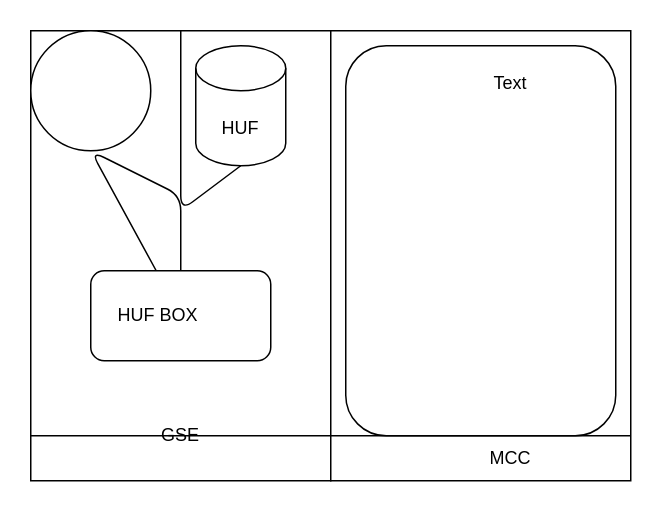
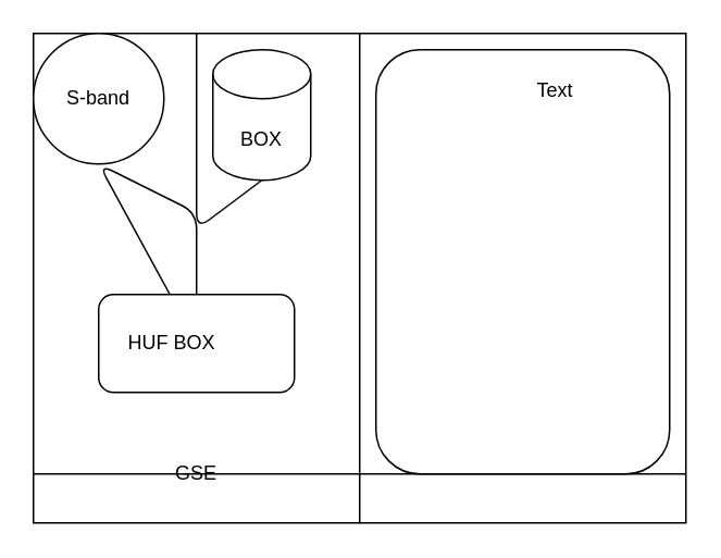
+ <mxCell id="8" value="S-band" style="text;html=1;strokeColor=none;fillColor=none;align=center;verticalAlign=middle;whiteSpace=wrap;rounded=0;" vertex="1" parent="1"><mxGeometry x="30" y="45" width="60" height="30" as="geometry" /></mxCell>
- <mxCell id="10" value="HUF" style="text;html=1;strokeColor=none;fillColor=none;align=center;verticalAlign=middle;whiteSpace=wrap;rounded=0;" vertex="1" parent="1"><mxGeometry x="130" y="70" width="60" height="30" as="geometry" /></mxCell>
+ <mxCell id="10" value="BOX" style="text;html=1;strokeColor=none;fillColor=none;align=center;verticalAlign=middle;whiteSpace=wrap;rounded=0;" vertex="1" parent="1"><mxGeometry x="130" y="70" width="60" height="30" as="geometry" /></mxCell>
- <mxCell id="4" value="MCC" style="text;html=1;strokeColor=none;fillColor=none;align=center;verticalAlign=middle;whiteSpace=wrap;rounded=0;" vertex="1" parent="1"><mxGeometry x="310" y="290" width="60" height="30" as="geometry" /></mxCell>
